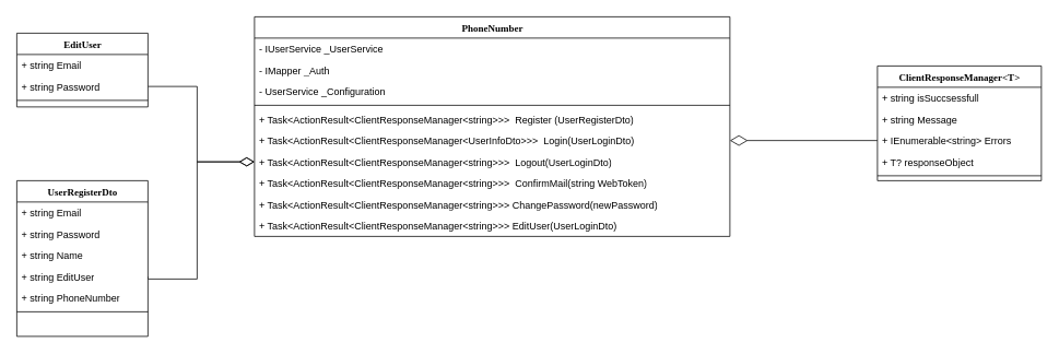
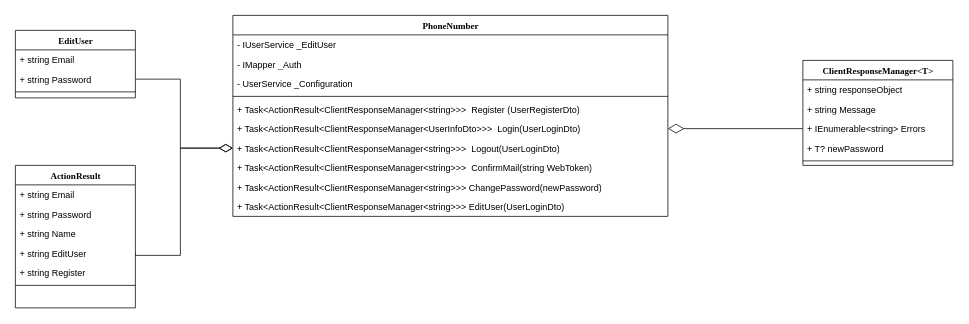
- <mxCell id="3" value="- IUserService _UserService" style="text;html=1;strokeColor=none;fillColor=none;align=left;verticalAlign=top;spacingLeft=4;spacingRight=4;whiteSpace=wrap;overflow=hidden;rotatable=0;points=[[0,0.5],[1,0.5]];portConstraint=eastwest;" vertex="1" parent="2"><mxGeometry y="26" width="580" height="26" as="geometry" /></mxCell>
+ <mxCell id="3" value="- IUserService _EditUser" style="text;html=1;strokeColor=none;fillColor=none;align=left;verticalAlign=top;spacingLeft=4;spacingRight=4;whiteSpace=wrap;overflow=hidden;rotatable=0;points=[[0,0.5],[1,0.5]];portConstraint=eastwest;" vertex="1" parent="2"><mxGeometry y="26" width="580" height="26" as="geometry" /></mxCell>
- <mxCell id="28" value="+ string isSuccsessfull" style="text;html=1;strokeColor=none;fillColor=none;align=left;verticalAlign=top;spacingLeft=4;spacingRight=4;whiteSpace=wrap;overflow=hidden;rotatable=0;points=[[0,0.5],[1,0.5]];portConstraint=eastwest;" vertex="1" parent="27"><mxGeometry y="26" width="200" height="26" as="geometry" /></mxCell>
+ <mxCell id="28" value="+ string responseObject" style="text;html=1;strokeColor=none;fillColor=none;align=left;verticalAlign=top;spacingLeft=4;spacingRight=4;whiteSpace=wrap;overflow=hidden;rotatable=0;points=[[0,0.5],[1,0.5]];portConstraint=eastwest;" vertex="1" parent="27"><mxGeometry y="26" width="200" height="26" as="geometry" /></mxCell>
- <mxCell id="31" value="+ T? responseObject" style="text;html=1;strokeColor=none;fillColor=none;align=left;verticalAlign=top;spacingLeft=4;spacingRight=4;whiteSpace=wrap;overflow=hidden;rotatable=0;points=[[0,0.5],[1,0.5]];portConstraint=eastwest;" vertex="1" parent="27"><mxGeometry y="104" width="200" height="26" as="geometry" /></mxCell>
+ <mxCell id="31" value="+ T? newPassword" style="text;html=1;strokeColor=none;fillColor=none;align=left;verticalAlign=top;spacingLeft=4;spacingRight=4;whiteSpace=wrap;overflow=hidden;rotatable=0;points=[[0,0.5],[1,0.5]];portConstraint=eastwest;" vertex="1" parent="27"><mxGeometry y="104" width="200" height="26" as="geometry" /></mxCell>
- <mxCell id="16" value="UserRegisterDto" style="swimlane;html=1;fontStyle=1;align=center;verticalAlign=top;childLayout=stackLayout;horizontal=1;startSize=26;horizontalStack=0;resizeParent=1;resizeLast=0;collapsible=1;marginBottom=0;swimlaneFillColor=#ffffff;rounded=0;shadow=0;comic=0;labelBackgroundColor=none;strokeWidth=1;fillColor=none;fontFamily=Verdana;fontSize=12" vertex="1" parent="1"><mxGeometry x="20" y="220" width="160" height="190" as="geometry" /></mxCell>
+ <mxCell id="16" value="ActionResult" style="swimlane;html=1;fontStyle=1;align=center;verticalAlign=top;childLayout=stackLayout;horizontal=1;startSize=26;horizontalStack=0;resizeParent=1;resizeLast=0;collapsible=1;marginBottom=0;swimlaneFillColor=#ffffff;rounded=0;shadow=0;comic=0;labelBackgroundColor=none;strokeWidth=1;fillColor=none;fontFamily=Verdana;fontSize=12" vertex="1" parent="1"><mxGeometry x="20" y="220" width="160" height="190" as="geometry" /></mxCell>
- <mxCell id="21" value="+ string PhoneNumber" style="text;html=1;strokeColor=none;fillColor=none;align=left;verticalAlign=top;spacingLeft=4;spacingRight=4;whiteSpace=wrap;overflow=hidden;rotatable=0;points=[[0,0.5],[1,0.5]];portConstraint=eastwest;" vertex="1" parent="16"><mxGeometry y="130" width="160" height="26" as="geometry" /></mxCell>
+ <mxCell id="21" value="+ string Register" style="text;html=1;strokeColor=none;fillColor=none;align=left;verticalAlign=top;spacingLeft=4;spacingRight=4;whiteSpace=wrap;overflow=hidden;rotatable=0;points=[[0,0.5],[1,0.5]];portConstraint=eastwest;" vertex="1" parent="16"><mxGeometry y="130" width="160" height="26" as="geometry" /></mxCell>
